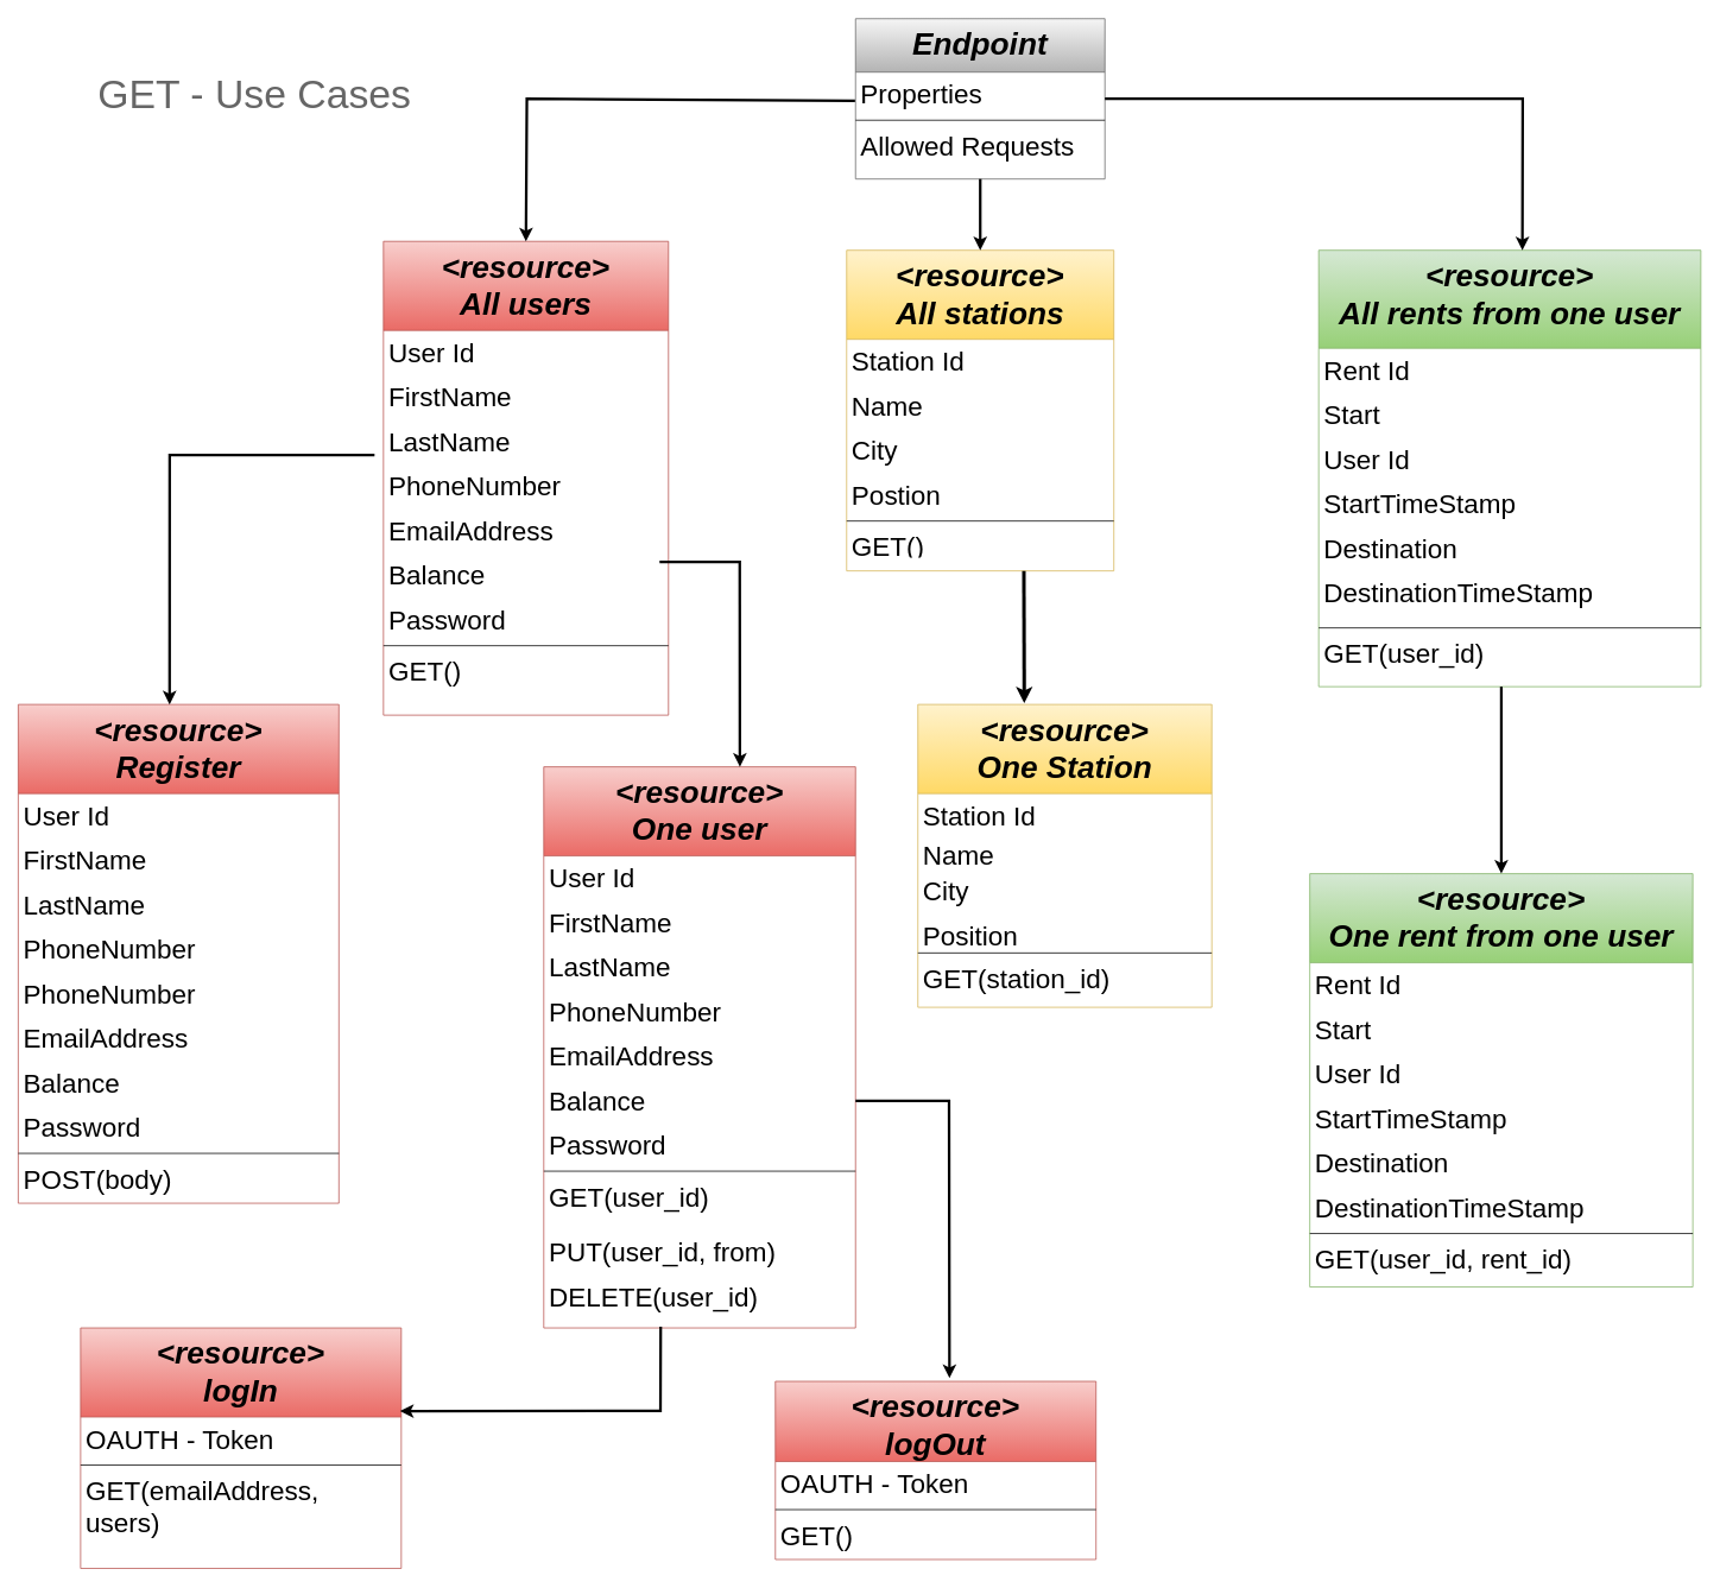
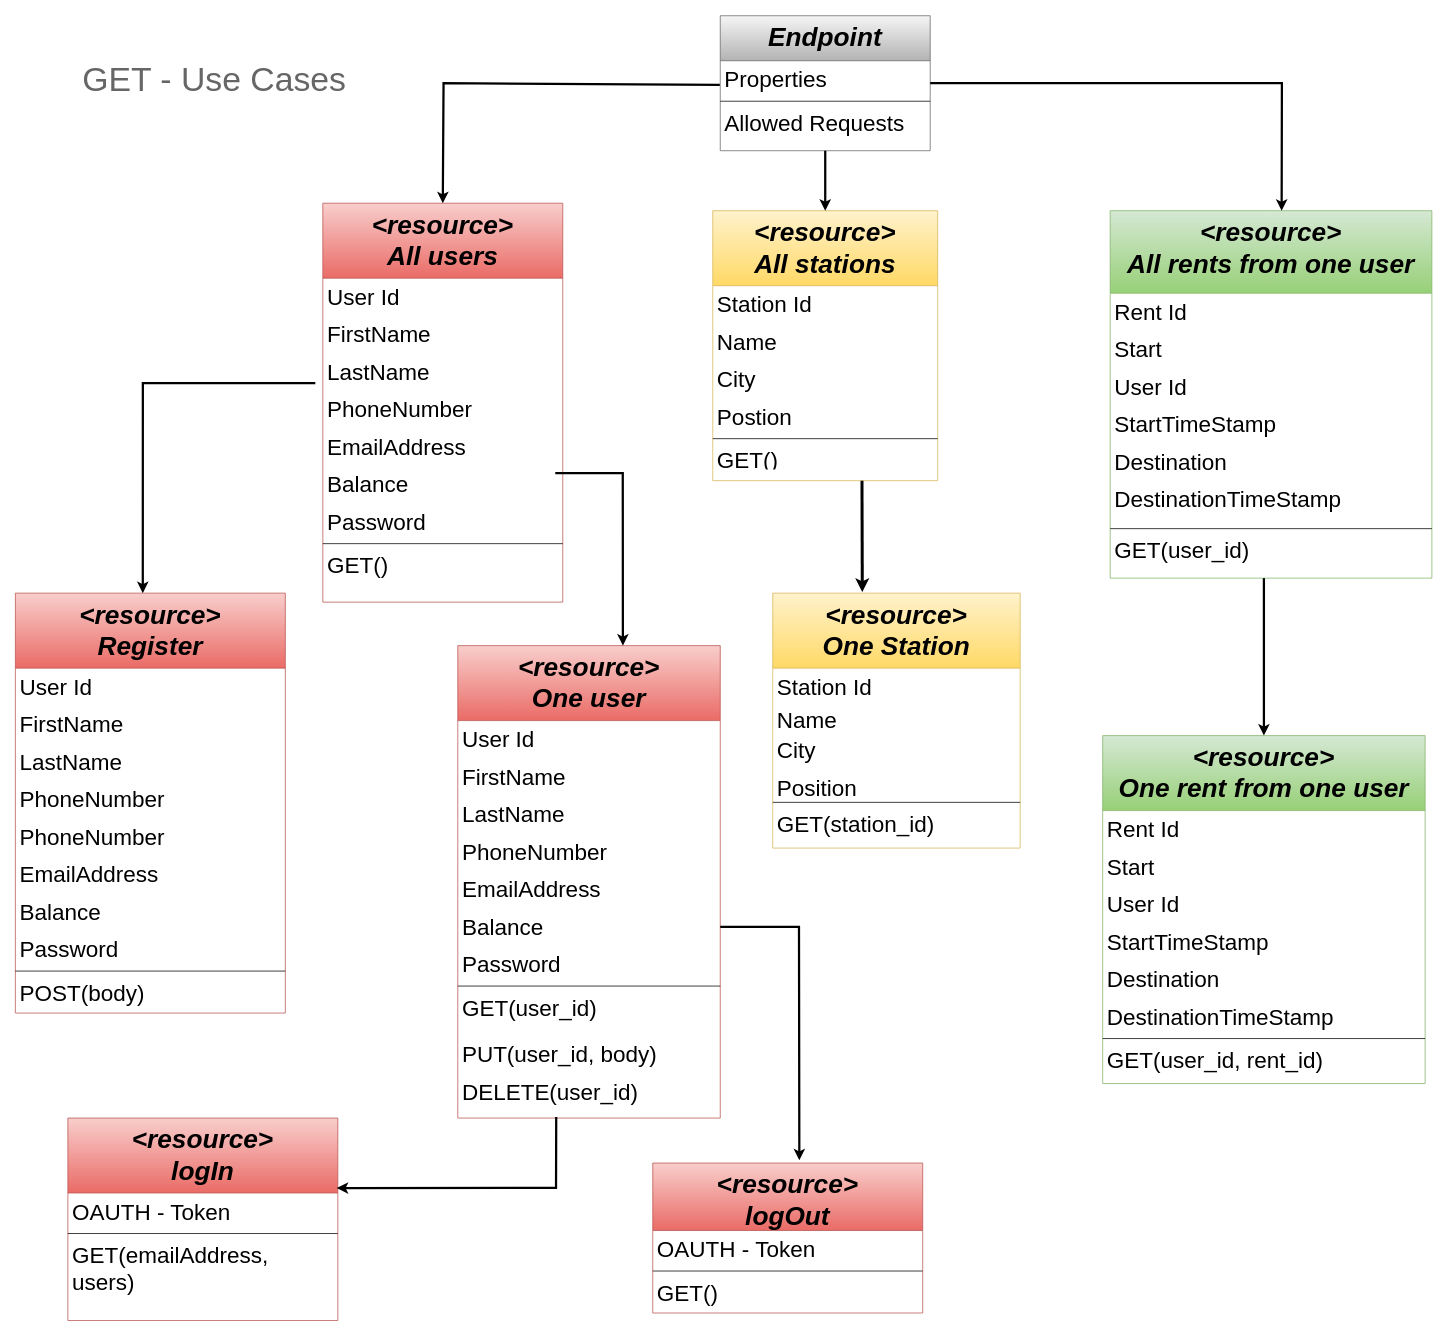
- <mxCell id="68" value="PUT(user_id, from)" style="text;align=left;verticalAlign=top;spacingLeft=4;spacingRight=4;overflow=hidden;rotatable=0;points=[[0,0.5],[1,0.5]];portConstraint=eastwest;rounded=0;shadow=0;html=0;fontSize=30;" vertex="1" parent="58"><mxGeometry y="520" width="350" height="50" as="geometry" /></mxCell>
+ <mxCell id="68" value="PUT(user_id, body)" style="text;align=left;verticalAlign=top;spacingLeft=4;spacingRight=4;overflow=hidden;rotatable=0;points=[[0,0.5],[1,0.5]];portConstraint=eastwest;rounded=0;shadow=0;html=0;fontSize=30;" vertex="1" parent="58"><mxGeometry y="520" width="350" height="50" as="geometry" /></mxCell>
